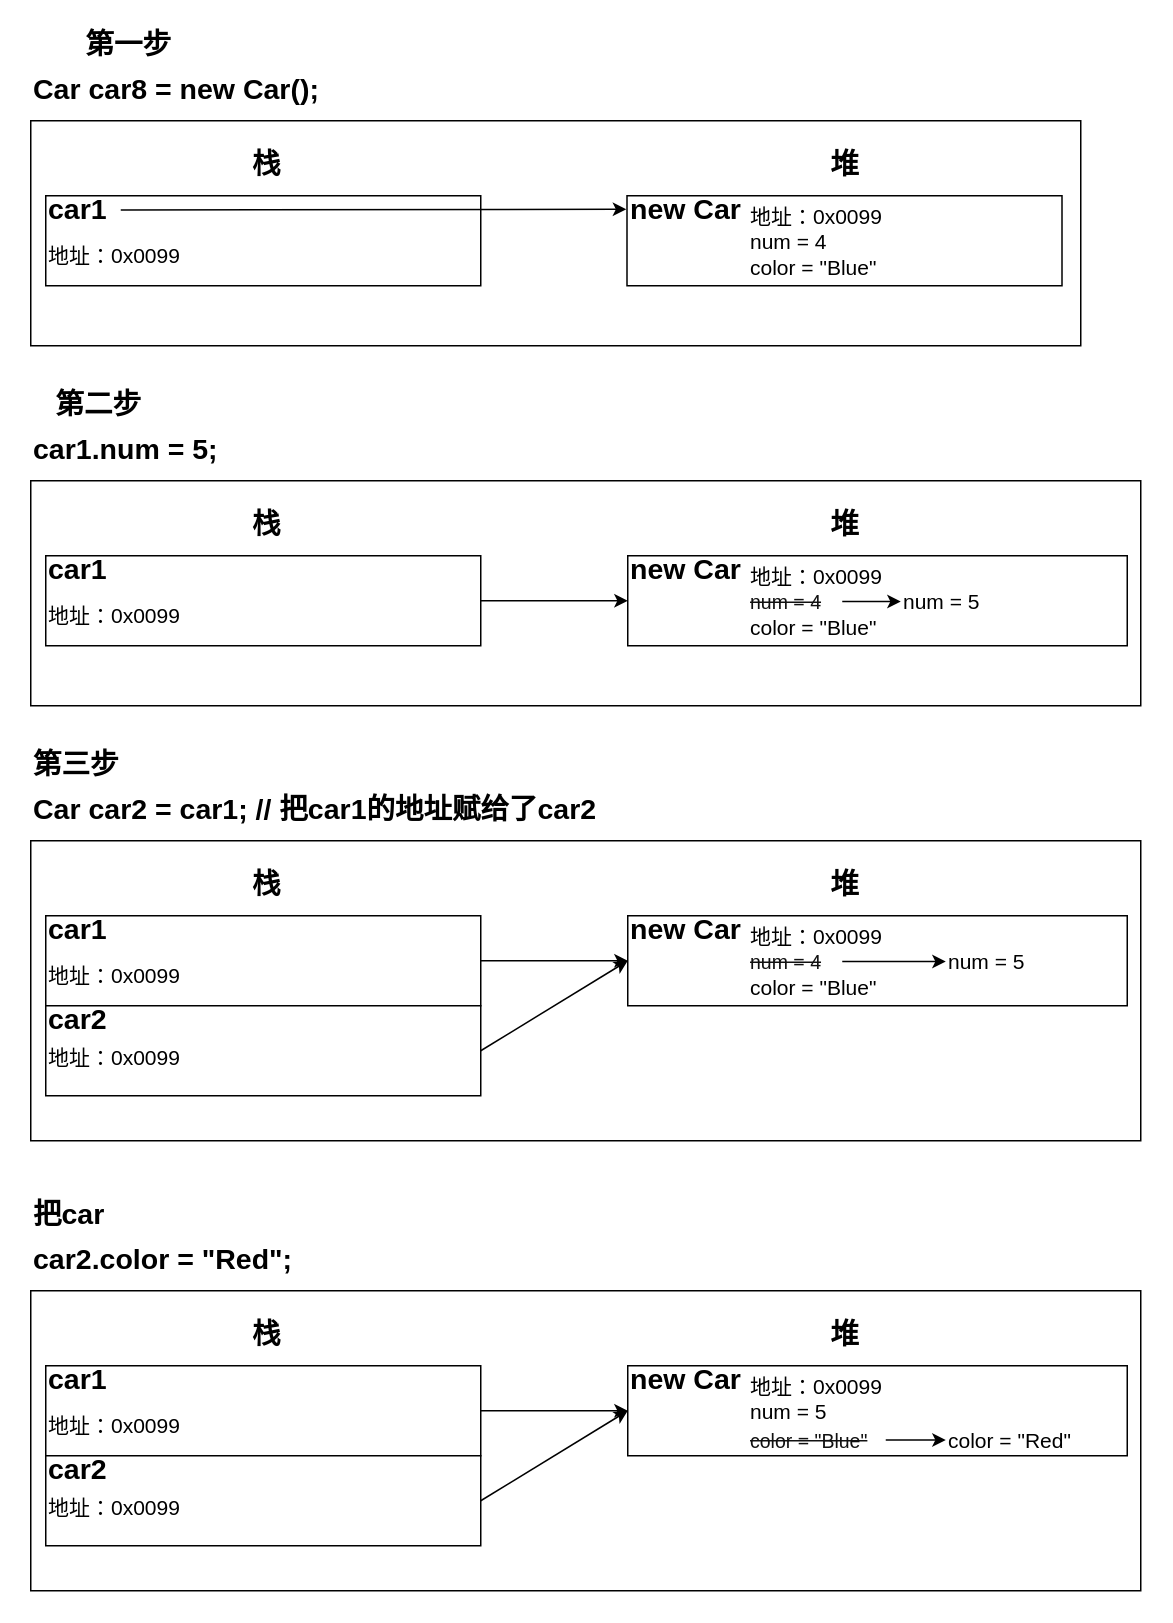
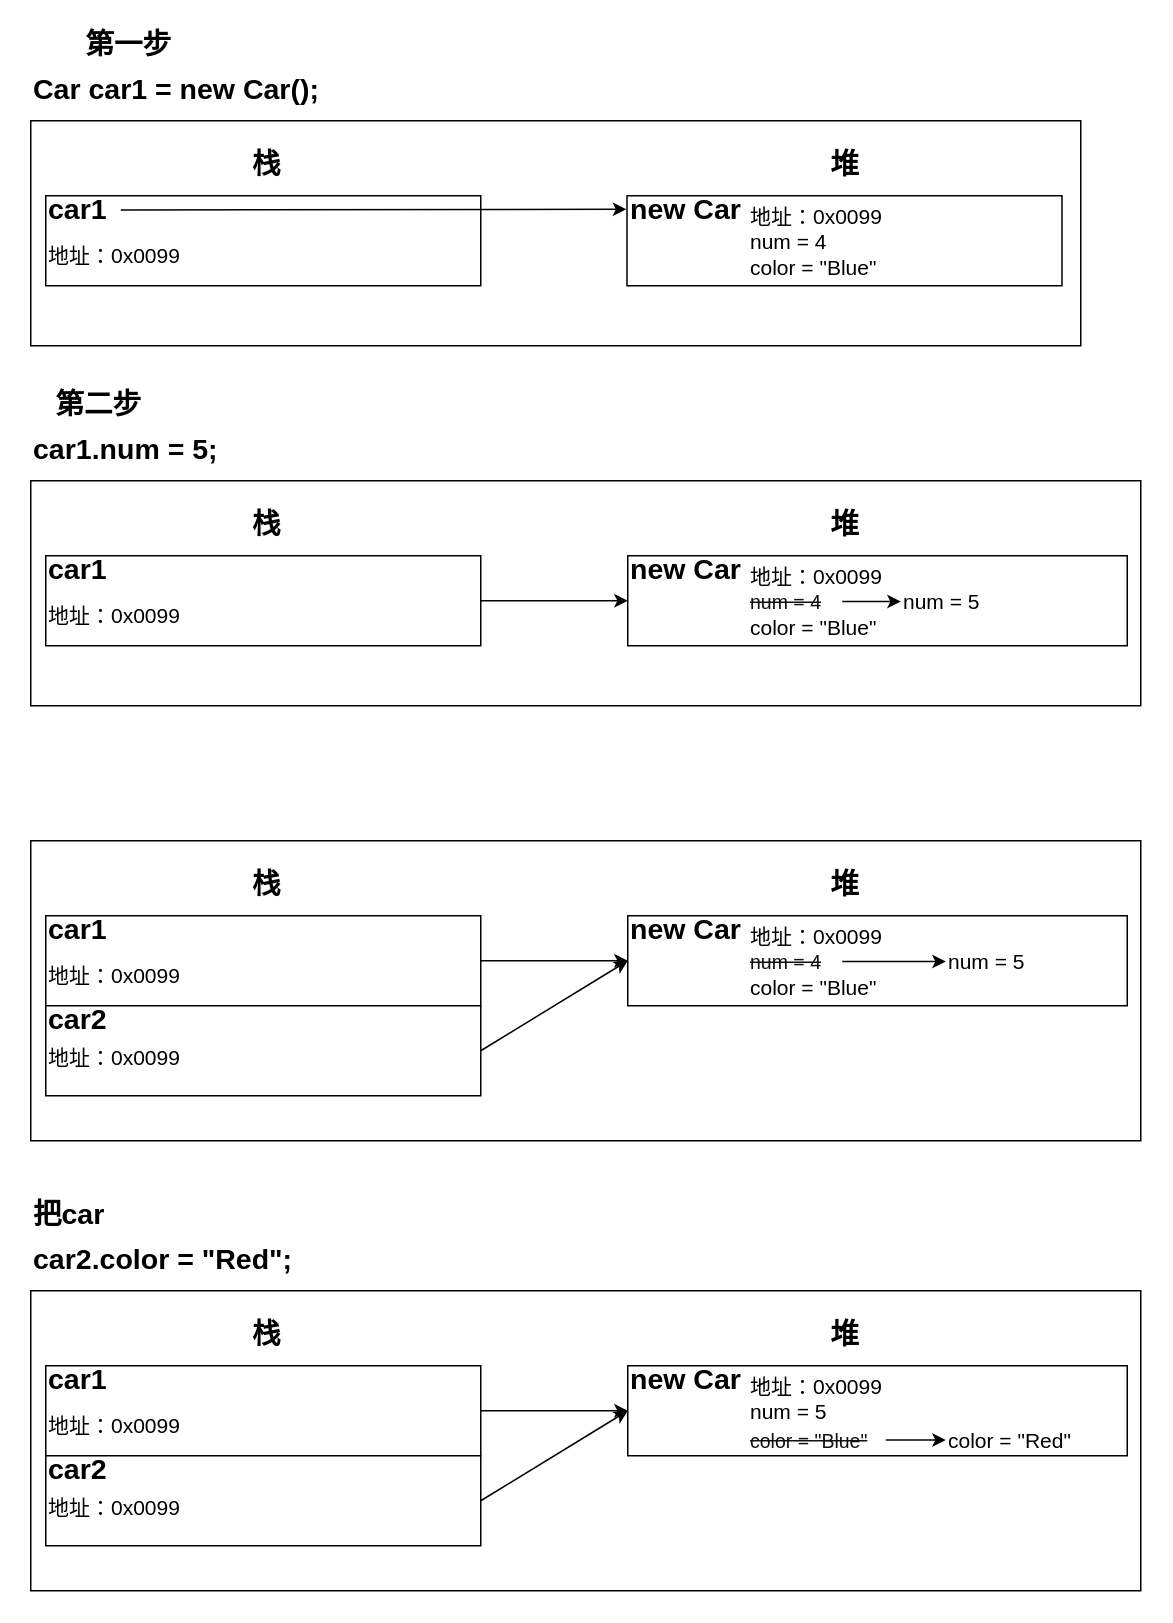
- <mxCell id="8" value="Car car8 = new Car();" style="text;html=1;strokeColor=none;fillColor=none;align=left;verticalAlign=middle;whiteSpace=wrap;rounded=0;fontSize=19;fontStyle=1" vertex="1" parent="1"><mxGeometry x="20" y="50" width="250" height="20" as="geometry" /></mxCell>
+ <mxCell id="8" value="Car car1 = new Car();" style="text;html=1;strokeColor=none;fillColor=none;align=left;verticalAlign=middle;whiteSpace=wrap;rounded=0;fontSize=19;fontStyle=1" vertex="1" parent="1"><mxGeometry x="20" y="50" width="250" height="20" as="geometry" /></mxCell>
- <mxCell id="37" value="第三步" style="text;html=1;strokeColor=none;fillColor=none;align=left;verticalAlign=middle;whiteSpace=wrap;rounded=0;fontSize=19;fontStyle=1" vertex="1" parent="1"><mxGeometry x="20" y="500" width="120" height="20" as="geometry" /></mxCell>
- <mxCell id="38" value="Car car2 = car1; // 把car1的地址赋给了car2" style="text;html=1;strokeColor=none;fillColor=none;align=left;verticalAlign=middle;whiteSpace=wrap;rounded=0;fontSize=19;fontStyle=1" vertex="1" parent="1"><mxGeometry x="20" y="530" width="390" height="20" as="geometry" /></mxCell>
